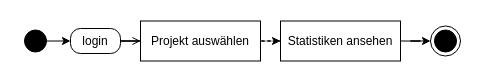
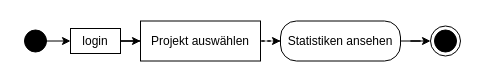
- <mxCell id="5" value="login" style="rounded=1;whiteSpace=wrap;html=1;arcSize=40;fontColor=#000000;fillColor=none;" vertex="1" parent="1"><mxGeometry x="70" y="28" width="50" height="25" as="geometry" /></mxCell>
+ <mxCell id="5" value="login" style="whiteSpace=wrap;html=1;arcSize=40;fontColor=#000000;fillColor=none;rounded=0;" vertex="1" parent="1"><mxGeometry x="70" y="28" width="50" height="25" as="geometry" /></mxCell>
- <mxCell id="4" style="edgeStyle=orthogonalEdgeStyle;rounded=0;orthogonalLoop=1;jettySize=auto;html=1;strokeColor=#000000;entryX=0;entryY=0.5;entryDx=0;entryDy=0;endArrow=open;" edge="1" parent="1" source="5" target="10"><mxGeometry relative="1" as="geometry"><mxPoint x="100" y="43" as="targetPoint" /></mxGeometry></mxCell>
+ <mxCell id="4" style="edgeStyle=orthogonalEdgeStyle;rounded=0;orthogonalLoop=1;jettySize=auto;html=1;strokeColor=#000000;entryX=0;entryY=0.5;entryDx=0;entryDy=0;" edge="1" parent="1" source="5" target="10"><mxGeometry relative="1" as="geometry"><mxPoint x="100" y="43" as="targetPoint" /></mxGeometry></mxCell>
- <mxCell id="8" value="Statistiken ansehen" style="whiteSpace=wrap;html=1;arcSize=40;fontColor=#000000;fillColor=none;rounded=0;" vertex="1" parent="1"><mxGeometry x="280" y="20.5" width="120" height="40" as="geometry" /></mxCell>
+ <mxCell id="8" value="Statistiken ansehen" style="rounded=1;whiteSpace=wrap;html=1;arcSize=40;fontColor=#000000;fillColor=none;" vertex="1" parent="1"><mxGeometry x="280" y="20.5" width="120" height="40" as="geometry" /></mxCell>
